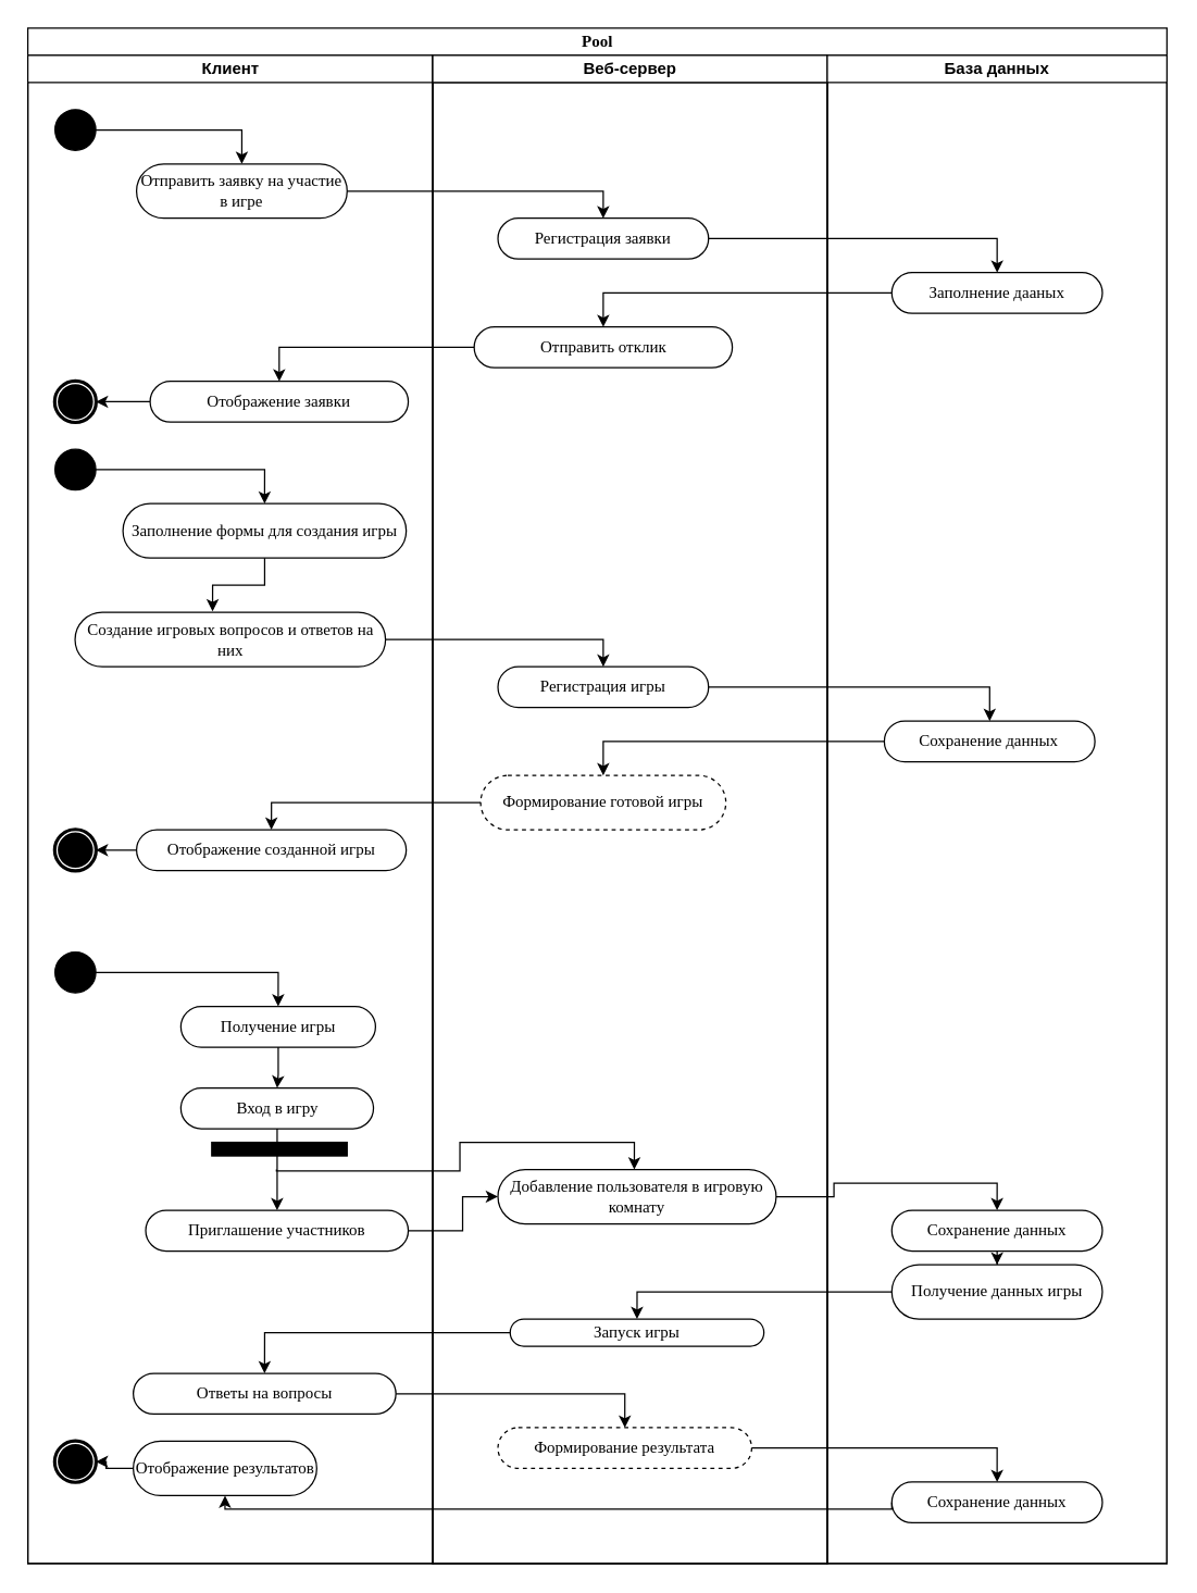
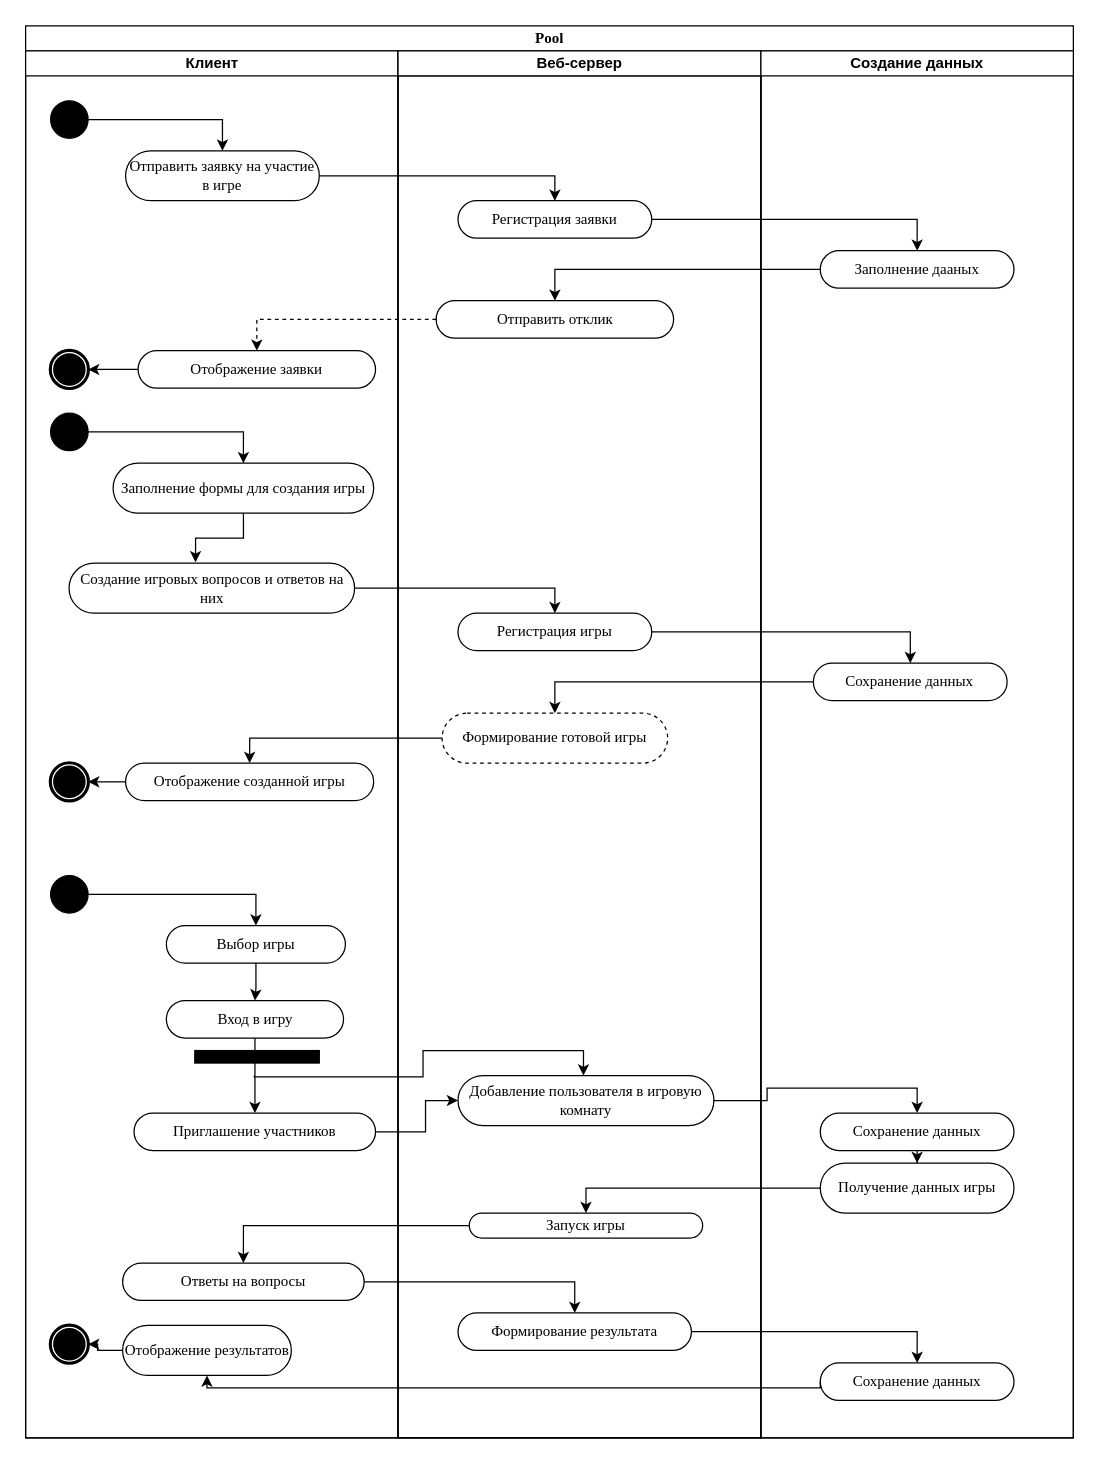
- <mxCell id="43" value="База данных" style="swimlane;html=1;startSize=20;" vertex="1" parent="2"><mxGeometry x="588.37" y="20" width="250" height="1110" as="geometry" /></mxCell>
+ <mxCell id="43" value="Создание данных" style="swimlane;html=1;startSize=20;" vertex="1" parent="2"><mxGeometry x="588.37" y="20" width="250" height="1110" as="geometry" /></mxCell>
- <mxCell id="50" style="edgeStyle=orthogonalEdgeStyle;rounded=0;orthogonalLoop=1;jettySize=auto;html=1;entryX=0.5;entryY=0;entryDx=0;entryDy=0;" edge="1" parent="2" source="33" target="8"><mxGeometry relative="1" as="geometry" /></mxCell>
+ <mxCell id="50" style="edgeStyle=orthogonalEdgeStyle;rounded=0;orthogonalLoop=1;jettySize=auto;html=1;entryX=0.5;entryY=0;entryDx=0;entryDy=0;dashed=1;" edge="1" parent="2" source="33" target="8"><mxGeometry relative="1" as="geometry" /></mxCell>
- <mxCell id="19" value="Получение игры" style="rounded=1;whiteSpace=wrap;html=1;shadow=0;comic=0;labelBackgroundColor=none;strokeWidth=1;fontFamily=Verdana;fontSize=12;align=center;arcSize=50;" vertex="1" parent="3"><mxGeometry x="112.63" y="700" width="143.25" height="30" as="geometry" /></mxCell>
+ <mxCell id="19" value="Выбор игры" style="rounded=1;whiteSpace=wrap;html=1;shadow=0;comic=0;labelBackgroundColor=none;strokeWidth=1;fontFamily=Verdana;fontSize=12;align=center;arcSize=50;" vertex="1" parent="3"><mxGeometry x="112.63" y="700" width="143.25" height="30" as="geometry" /></mxCell>
- <mxCell id="39" value="Формирование результата" style="rounded=1;whiteSpace=wrap;html=1;shadow=0;comic=0;labelBackgroundColor=none;strokeWidth=1;fontFamily=Verdana;fontSize=12;align=center;arcSize=50;dashed=1;" vertex="1" parent="31"><mxGeometry x="48" y="1010" width="186.75" height="30" as="geometry" /></mxCell>
+ <mxCell id="39" value="Формирование результата" style="rounded=1;whiteSpace=wrap;html=1;shadow=0;comic=0;labelBackgroundColor=none;strokeWidth=1;fontFamily=Verdana;fontSize=12;align=center;arcSize=50;" vertex="1" parent="31"><mxGeometry x="48" y="1010" width="186.75" height="30" as="geometry" /></mxCell>
